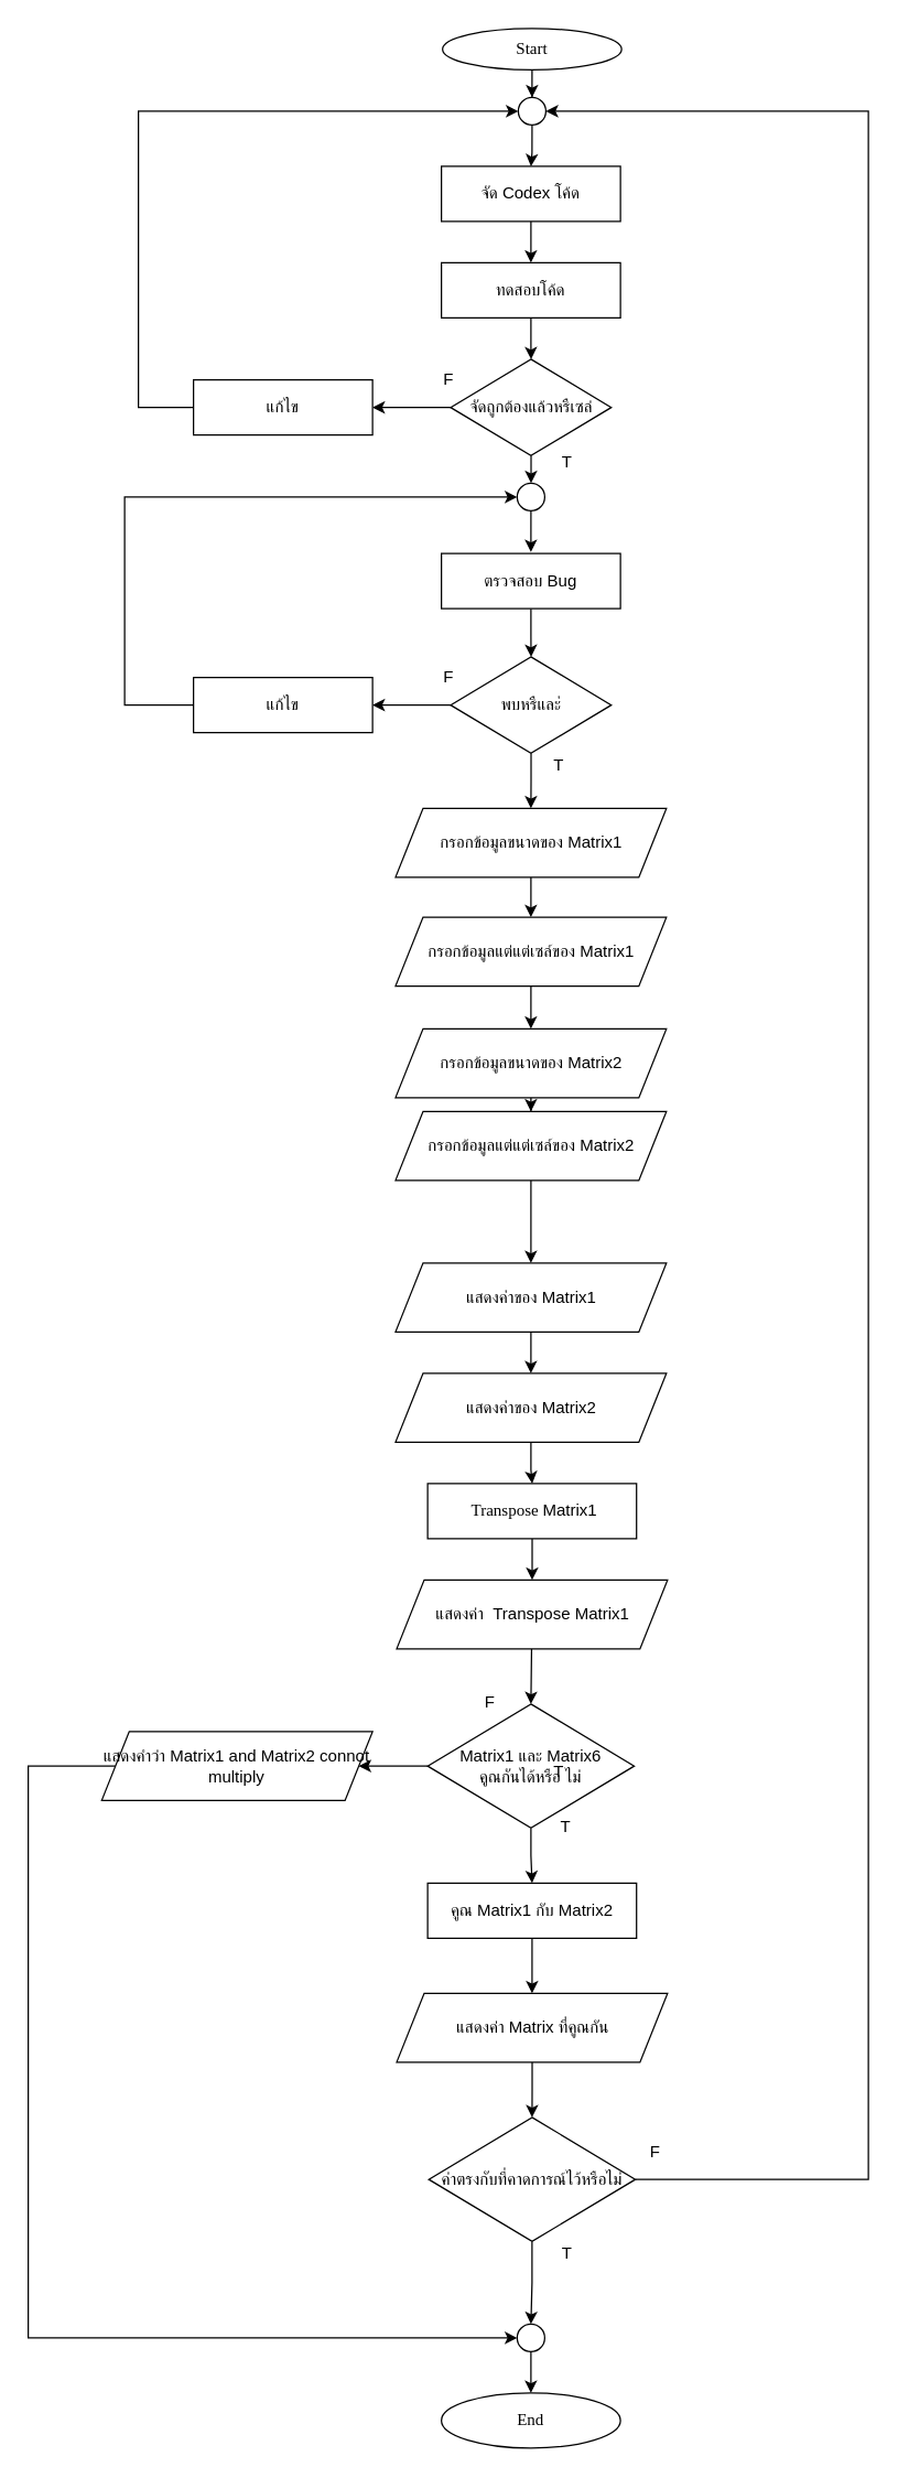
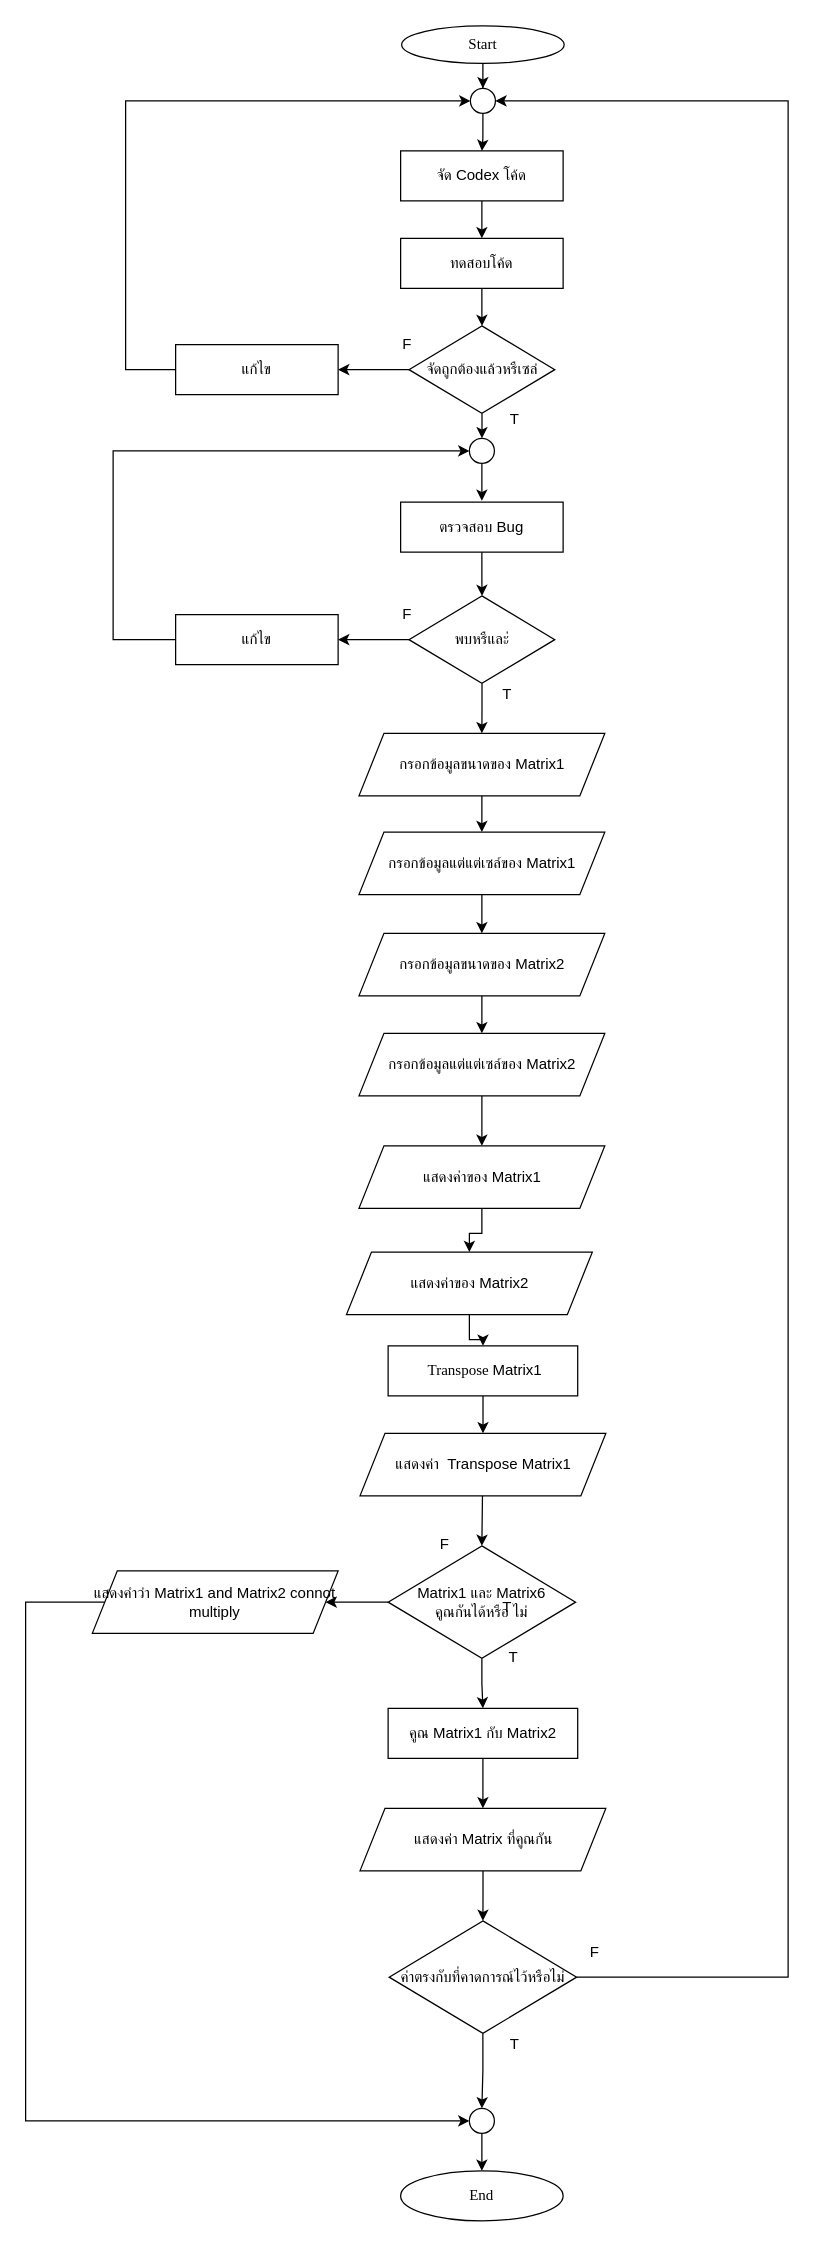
- <mxCell id="32" value="กรอกข้อมูลแต่แต่เซล์ของ Matrix2" style="shape=parallelogram;perimeter=parallelogramPerimeter;whiteSpace=wrap;html=1;fixedSize=1;" vertex="1" parent="1"><mxGeometry x="286.68" y="806" width="196.66" height="50" as="geometry" /></mxCell>
+ <mxCell id="32" value="กรอกข้อมูลแต่แต่เซล์ของ Matrix2" style="shape=parallelogram;perimeter=parallelogramPerimeter;whiteSpace=wrap;html=1;fixedSize=1;" vertex="1" parent="1"><mxGeometry x="286.68" y="826" width="196.66" height="50" as="geometry" /></mxCell>
- <mxCell id="44" value="แสดงค่าของ Matrix2" style="shape=parallelogram;perimeter=parallelogramPerimeter;whiteSpace=wrap;html=1;fixedSize=1;" vertex="1" parent="1"><mxGeometry x="286.68" y="996" width="196.66" height="50" as="geometry" /></mxCell>
+ <mxCell id="44" value="แสดงค่าของ Matrix2" style="shape=parallelogram;perimeter=parallelogramPerimeter;whiteSpace=wrap;html=1;fixedSize=1;" vertex="1" parent="1"><mxGeometry x="276.68" y="1001" width="196.66" height="50" as="geometry" /></mxCell>
